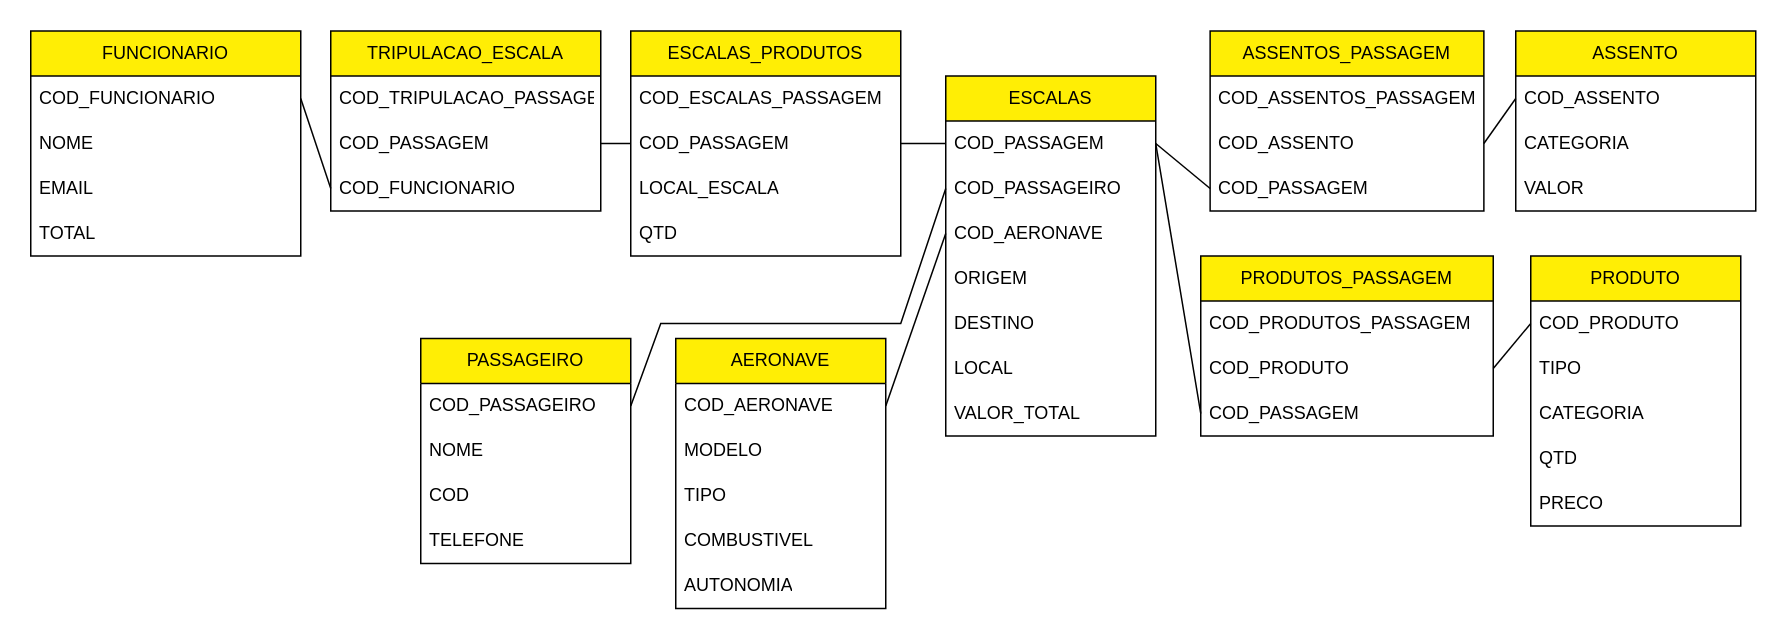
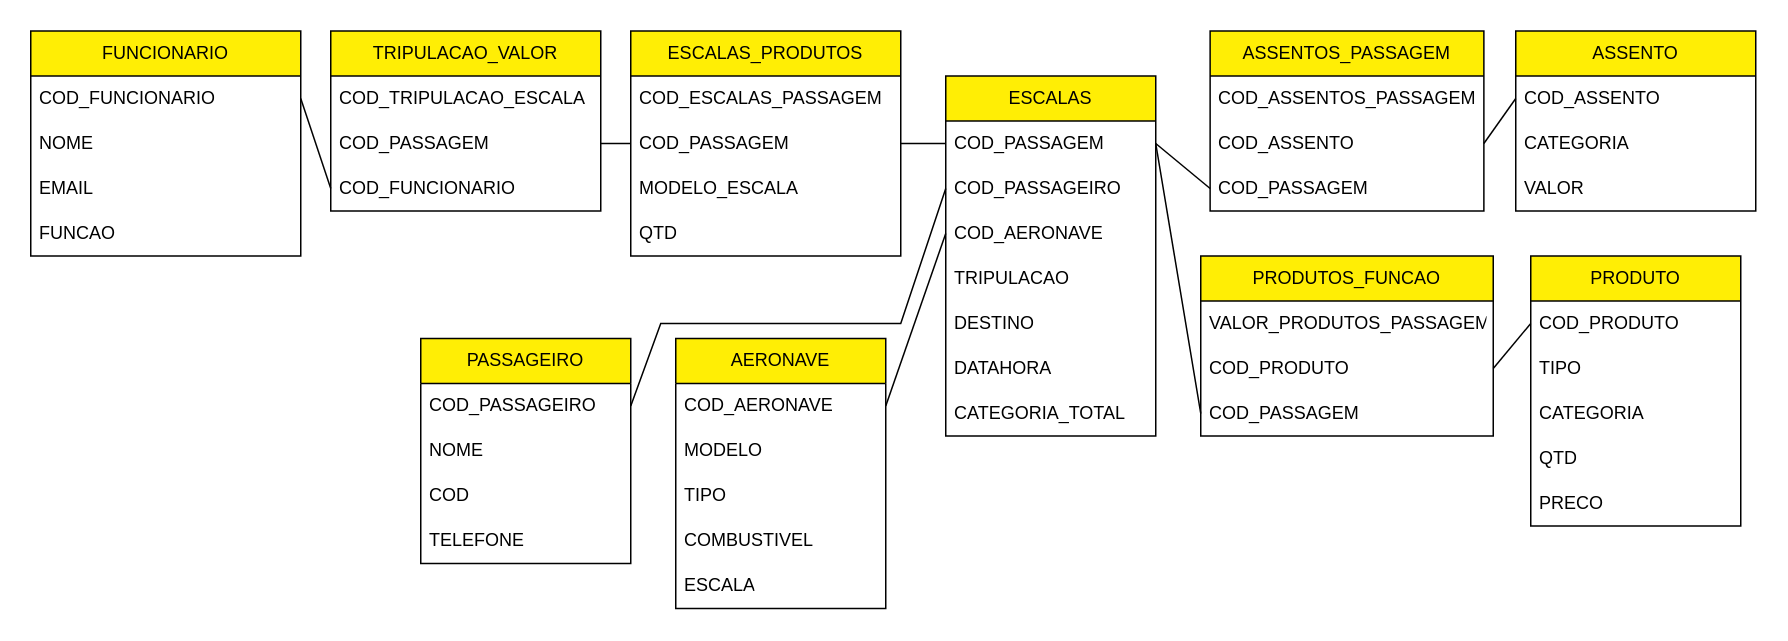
- <mxCell id="33" value="TRIPULACAO_ESCALA" style="swimlane;fontStyle=0;childLayout=stackLayout;horizontal=1;startSize=30;horizontalStack=0;resizeParent=1;resizeParentMax=0;resizeLast=0;collapsible=1;marginBottom=0;whiteSpace=wrap;html=1;fillColor=#FFEE05;" vertex="1" parent="1"><mxGeometry x="220" y="20" width="180" height="120" as="geometry" /></mxCell>
+ <mxCell id="33" value="TRIPULACAO_VALOR" style="swimlane;fontStyle=0;childLayout=stackLayout;horizontal=1;startSize=30;horizontalStack=0;resizeParent=1;resizeParentMax=0;resizeLast=0;collapsible=1;marginBottom=0;whiteSpace=wrap;html=1;fillColor=#FFEE05;" vertex="1" parent="1"><mxGeometry x="220" y="20" width="180" height="120" as="geometry" /></mxCell>
- <mxCell id="34" value="COD_TRIPULACAO_PASSAGEM" style="text;strokeColor=none;fillColor=none;align=left;verticalAlign=middle;spacingLeft=4;spacingRight=4;overflow=hidden;points=[[0,0.5],[1,0.5]];portConstraint=eastwest;rotatable=0;whiteSpace=wrap;html=1;" vertex="1" parent="33"><mxGeometry y="30" width="180" height="30" as="geometry" /></mxCell>
+ <mxCell id="34" value="COD_TRIPULACAO_ESCALA" style="text;strokeColor=none;fillColor=none;align=left;verticalAlign=middle;spacingLeft=4;spacingRight=4;overflow=hidden;points=[[0,0.5],[1,0.5]];portConstraint=eastwest;rotatable=0;whiteSpace=wrap;html=1;" vertex="1" parent="33"><mxGeometry y="30" width="180" height="30" as="geometry" /></mxCell>
- <mxCell id="18" value="LOCAL_ESCALA" style="text;strokeColor=none;fillColor=none;align=left;verticalAlign=middle;spacingLeft=4;spacingRight=4;overflow=hidden;points=[[0,0.5],[1,0.5]];portConstraint=eastwest;rotatable=0;whiteSpace=wrap;html=1;" vertex="1" parent="15"><mxGeometry y="90" width="180" height="30" as="geometry" /></mxCell>
+ <mxCell id="18" value="MODELO_ESCALA" style="text;strokeColor=none;fillColor=none;align=left;verticalAlign=middle;spacingLeft=4;spacingRight=4;overflow=hidden;points=[[0,0.5],[1,0.5]];portConstraint=eastwest;rotatable=0;whiteSpace=wrap;html=1;" vertex="1" parent="15"><mxGeometry y="90" width="180" height="30" as="geometry" /></mxCell>
- <mxCell id="60" value="TOTAL" style="text;strokeColor=none;fillColor=none;align=left;verticalAlign=middle;spacingLeft=4;spacingRight=4;overflow=hidden;points=[[0,0.5],[1,0.5]];portConstraint=eastwest;rotatable=0;whiteSpace=wrap;html=1;" vertex="1" parent="56"><mxGeometry y="120" width="180" height="30" as="geometry" /></mxCell>
+ <mxCell id="60" value="FUNCAO" style="text;strokeColor=none;fillColor=none;align=left;verticalAlign=middle;spacingLeft=4;spacingRight=4;overflow=hidden;points=[[0,0.5],[1,0.5]];portConstraint=eastwest;rotatable=0;whiteSpace=wrap;html=1;" vertex="1" parent="56"><mxGeometry y="120" width="180" height="30" as="geometry" /></mxCell>
- <mxCell id="6" value="ORIGEM" style="text;strokeColor=none;fillColor=none;align=left;verticalAlign=middle;spacingLeft=4;spacingRight=4;overflow=hidden;points=[[0,0.5],[1,0.5]];portConstraint=eastwest;rotatable=0;whiteSpace=wrap;html=1;" vertex="1" parent="2"><mxGeometry y="120" width="140" height="30" as="geometry" /></mxCell>
+ <mxCell id="6" value="TRIPULACAO" style="text;strokeColor=none;fillColor=none;align=left;verticalAlign=middle;spacingLeft=4;spacingRight=4;overflow=hidden;points=[[0,0.5],[1,0.5]];portConstraint=eastwest;rotatable=0;whiteSpace=wrap;html=1;" vertex="1" parent="2"><mxGeometry y="120" width="140" height="30" as="geometry" /></mxCell>
- <mxCell id="27" value="PRODUTOS_PASSAGEM" style="swimlane;fontStyle=0;childLayout=stackLayout;horizontal=1;startSize=30;horizontalStack=0;resizeParent=1;resizeParentMax=0;resizeLast=0;collapsible=1;marginBottom=0;whiteSpace=wrap;html=1;fillColor=#FFEE05;" vertex="1" parent="1"><mxGeometry x="800" y="170" width="195" height="120" as="geometry" /></mxCell>
+ <mxCell id="27" value="PRODUTOS_FUNCAO" style="swimlane;fontStyle=0;childLayout=stackLayout;horizontal=1;startSize=30;horizontalStack=0;resizeParent=1;resizeParentMax=0;resizeLast=0;collapsible=1;marginBottom=0;whiteSpace=wrap;html=1;fillColor=#FFEE05;" vertex="1" parent="1"><mxGeometry x="800" y="170" width="195" height="120" as="geometry" /></mxCell>
- <mxCell id="28" value="COD_PRODUTOS_PASSAGEM" style="text;strokeColor=none;fillColor=none;align=left;verticalAlign=middle;spacingLeft=4;spacingRight=4;overflow=hidden;points=[[0,0.5],[1,0.5]];portConstraint=eastwest;rotatable=0;whiteSpace=wrap;html=1;" vertex="1" parent="27"><mxGeometry y="30" width="195" height="30" as="geometry" /></mxCell>
+ <mxCell id="28" value="VALOR_PRODUTOS_PASSAGEM" style="text;strokeColor=none;fillColor=none;align=left;verticalAlign=middle;spacingLeft=4;spacingRight=4;overflow=hidden;points=[[0,0.5],[1,0.5]];portConstraint=eastwest;rotatable=0;whiteSpace=wrap;html=1;" vertex="1" parent="27"><mxGeometry y="30" width="195" height="30" as="geometry" /></mxCell>
- <mxCell id="8" value="LOCAL" style="text;strokeColor=none;fillColor=none;align=left;verticalAlign=middle;spacingLeft=4;spacingRight=4;overflow=hidden;points=[[0,0.5],[1,0.5]];portConstraint=eastwest;rotatable=0;whiteSpace=wrap;html=1;" vertex="1" parent="2"><mxGeometry y="180" width="140" height="30" as="geometry" /></mxCell>
+ <mxCell id="8" value="DATAHORA" style="text;strokeColor=none;fillColor=none;align=left;verticalAlign=middle;spacingLeft=4;spacingRight=4;overflow=hidden;points=[[0,0.5],[1,0.5]];portConstraint=eastwest;rotatable=0;whiteSpace=wrap;html=1;" vertex="1" parent="2"><mxGeometry y="180" width="140" height="30" as="geometry" /></mxCell>
- <mxCell id="9" value="VALOR_TOTAL" style="text;strokeColor=none;fillColor=none;align=left;verticalAlign=middle;spacingLeft=4;spacingRight=4;overflow=hidden;points=[[0,0.5],[1,0.5]];portConstraint=eastwest;rotatable=0;whiteSpace=wrap;html=1;" vertex="1" parent="2"><mxGeometry y="210" width="140" height="30" as="geometry" /></mxCell>
+ <mxCell id="9" value="CATEGORIA_TOTAL" style="text;strokeColor=none;fillColor=none;align=left;verticalAlign=middle;spacingLeft=4;spacingRight=4;overflow=hidden;points=[[0,0.5],[1,0.5]];portConstraint=eastwest;rotatable=0;whiteSpace=wrap;html=1;" vertex="1" parent="2"><mxGeometry y="210" width="140" height="30" as="geometry" /></mxCell>
- <mxCell id="54" value="AUTONOMIA" style="text;strokeColor=none;fillColor=none;align=left;verticalAlign=middle;spacingLeft=4;spacingRight=4;overflow=hidden;points=[[0,0.5],[1,0.5]];portConstraint=eastwest;rotatable=0;whiteSpace=wrap;html=1;" vertex="1" parent="49"><mxGeometry y="150" width="140" height="30" as="geometry" /></mxCell>
+ <mxCell id="54" value="ESCALA" style="text;strokeColor=none;fillColor=none;align=left;verticalAlign=middle;spacingLeft=4;spacingRight=4;overflow=hidden;points=[[0,0.5],[1,0.5]];portConstraint=eastwest;rotatable=0;whiteSpace=wrap;html=1;" vertex="1" parent="49"><mxGeometry y="150" width="140" height="30" as="geometry" /></mxCell>
